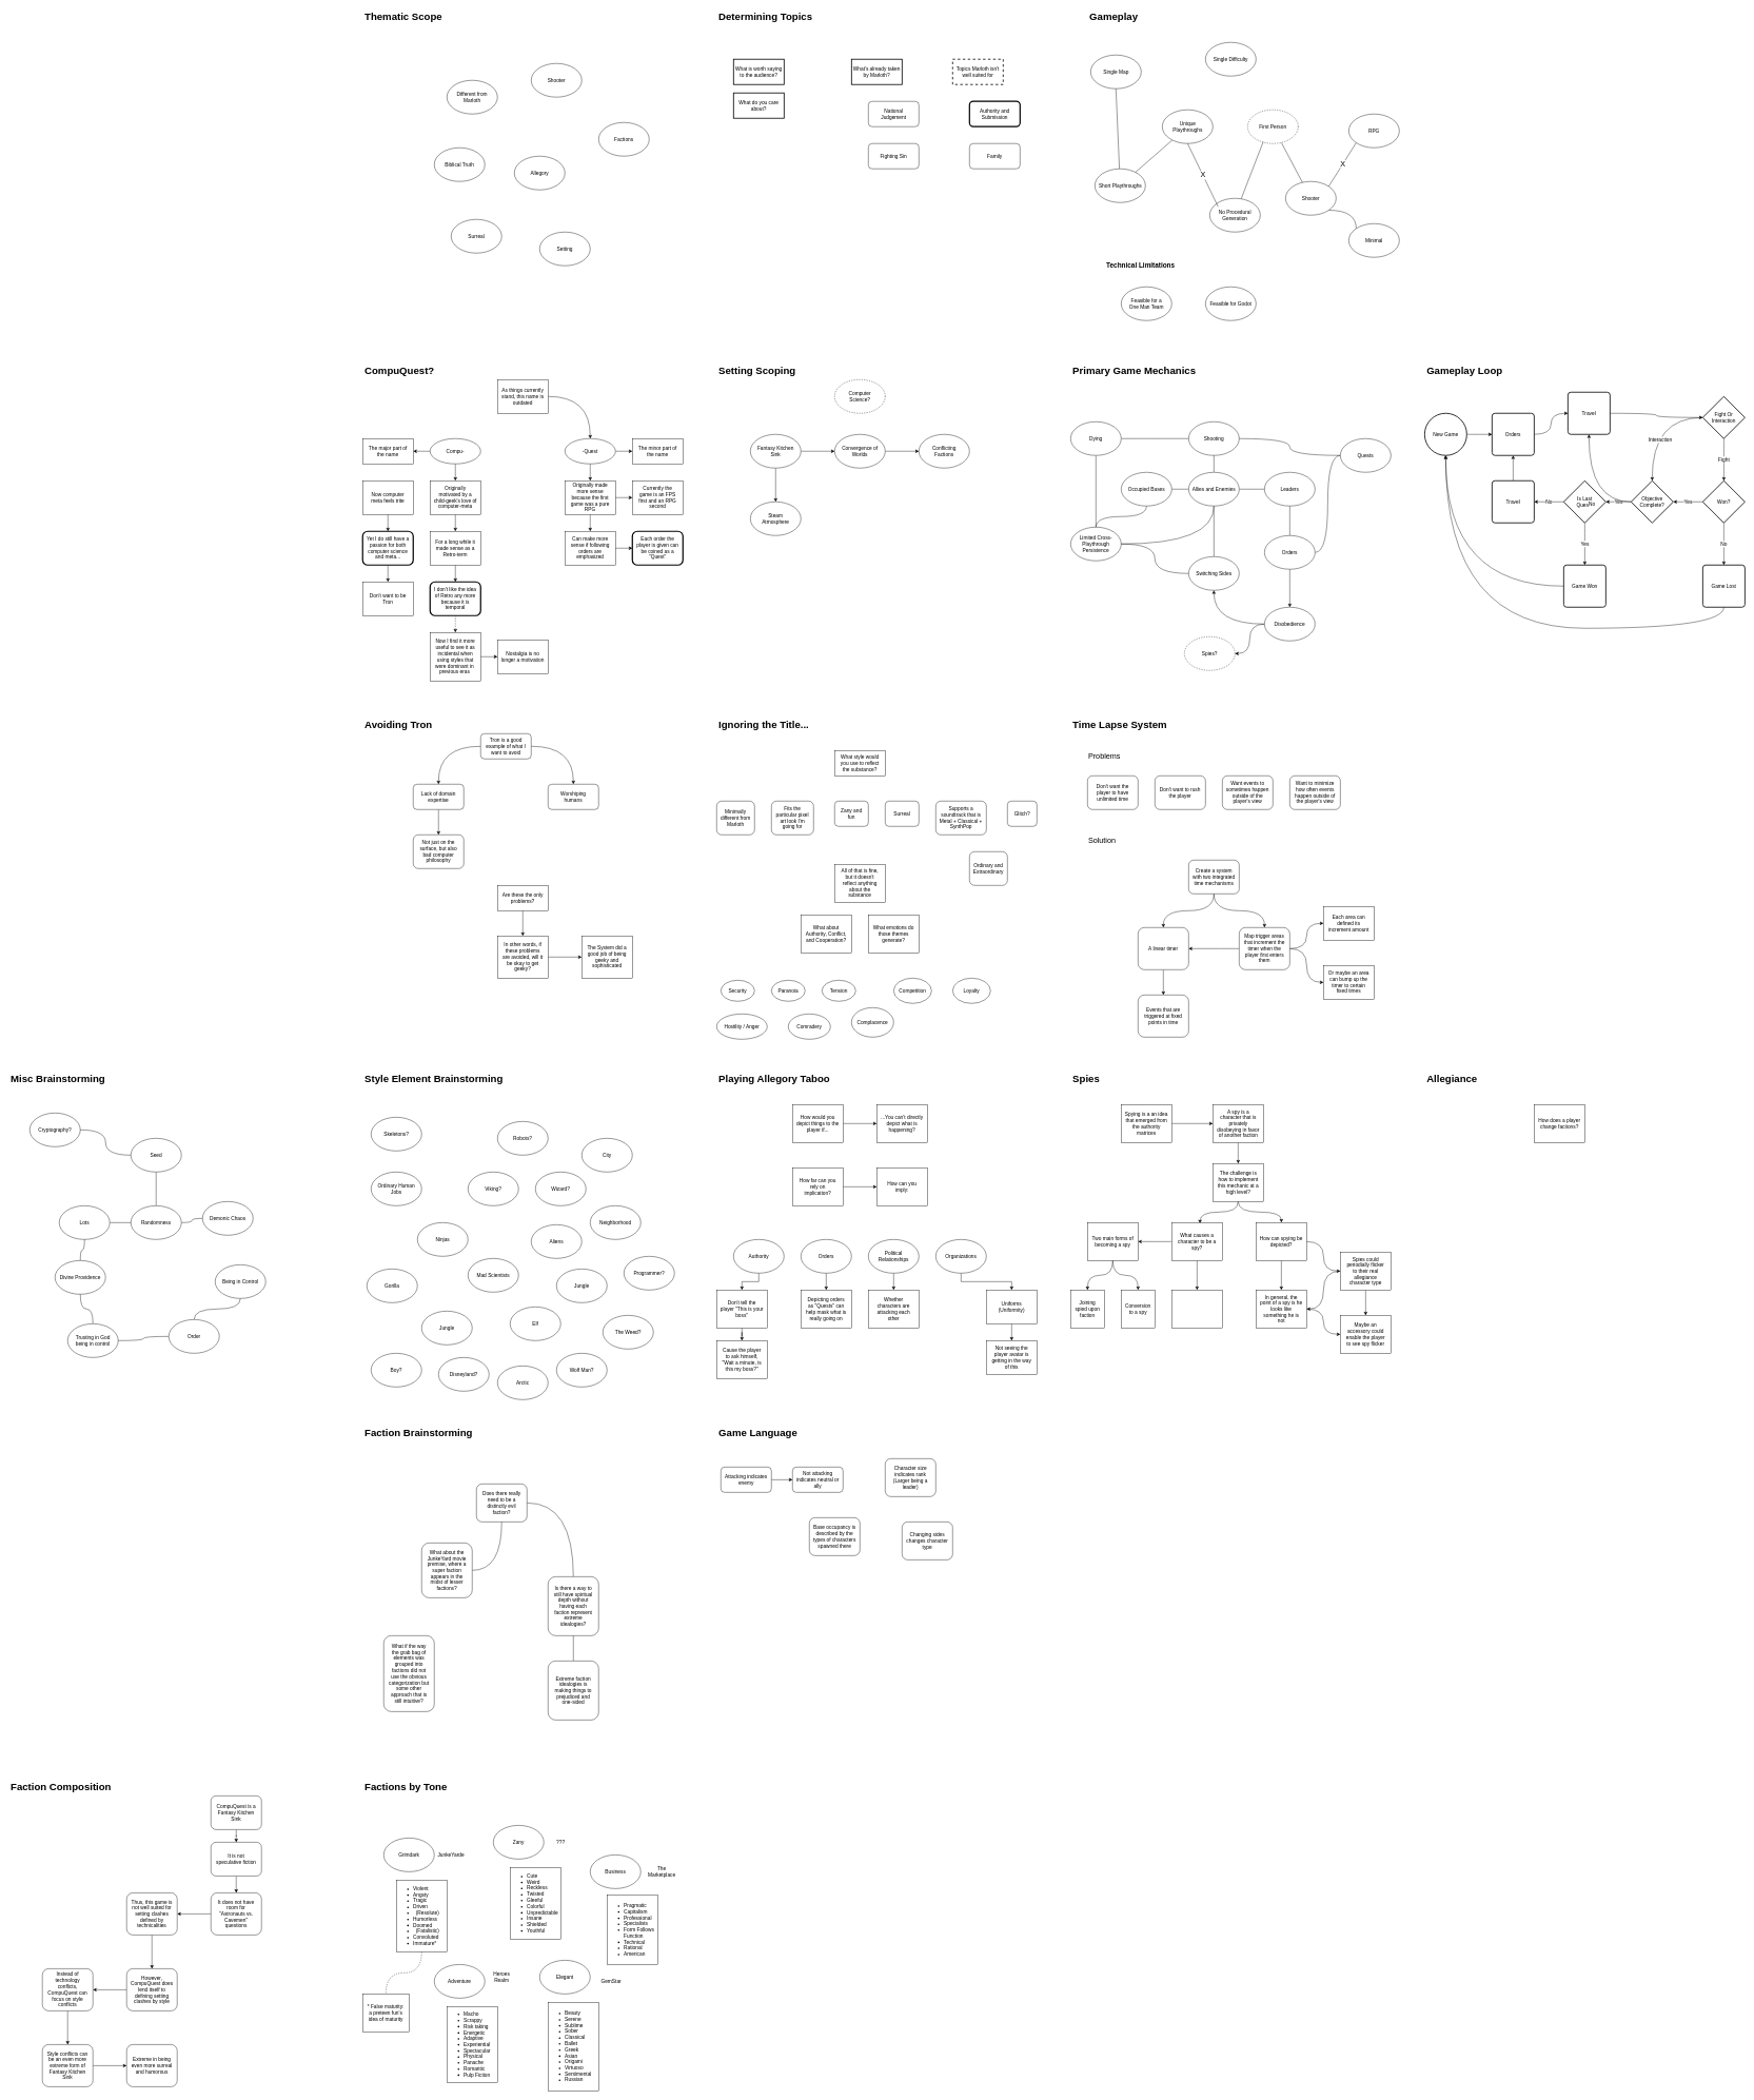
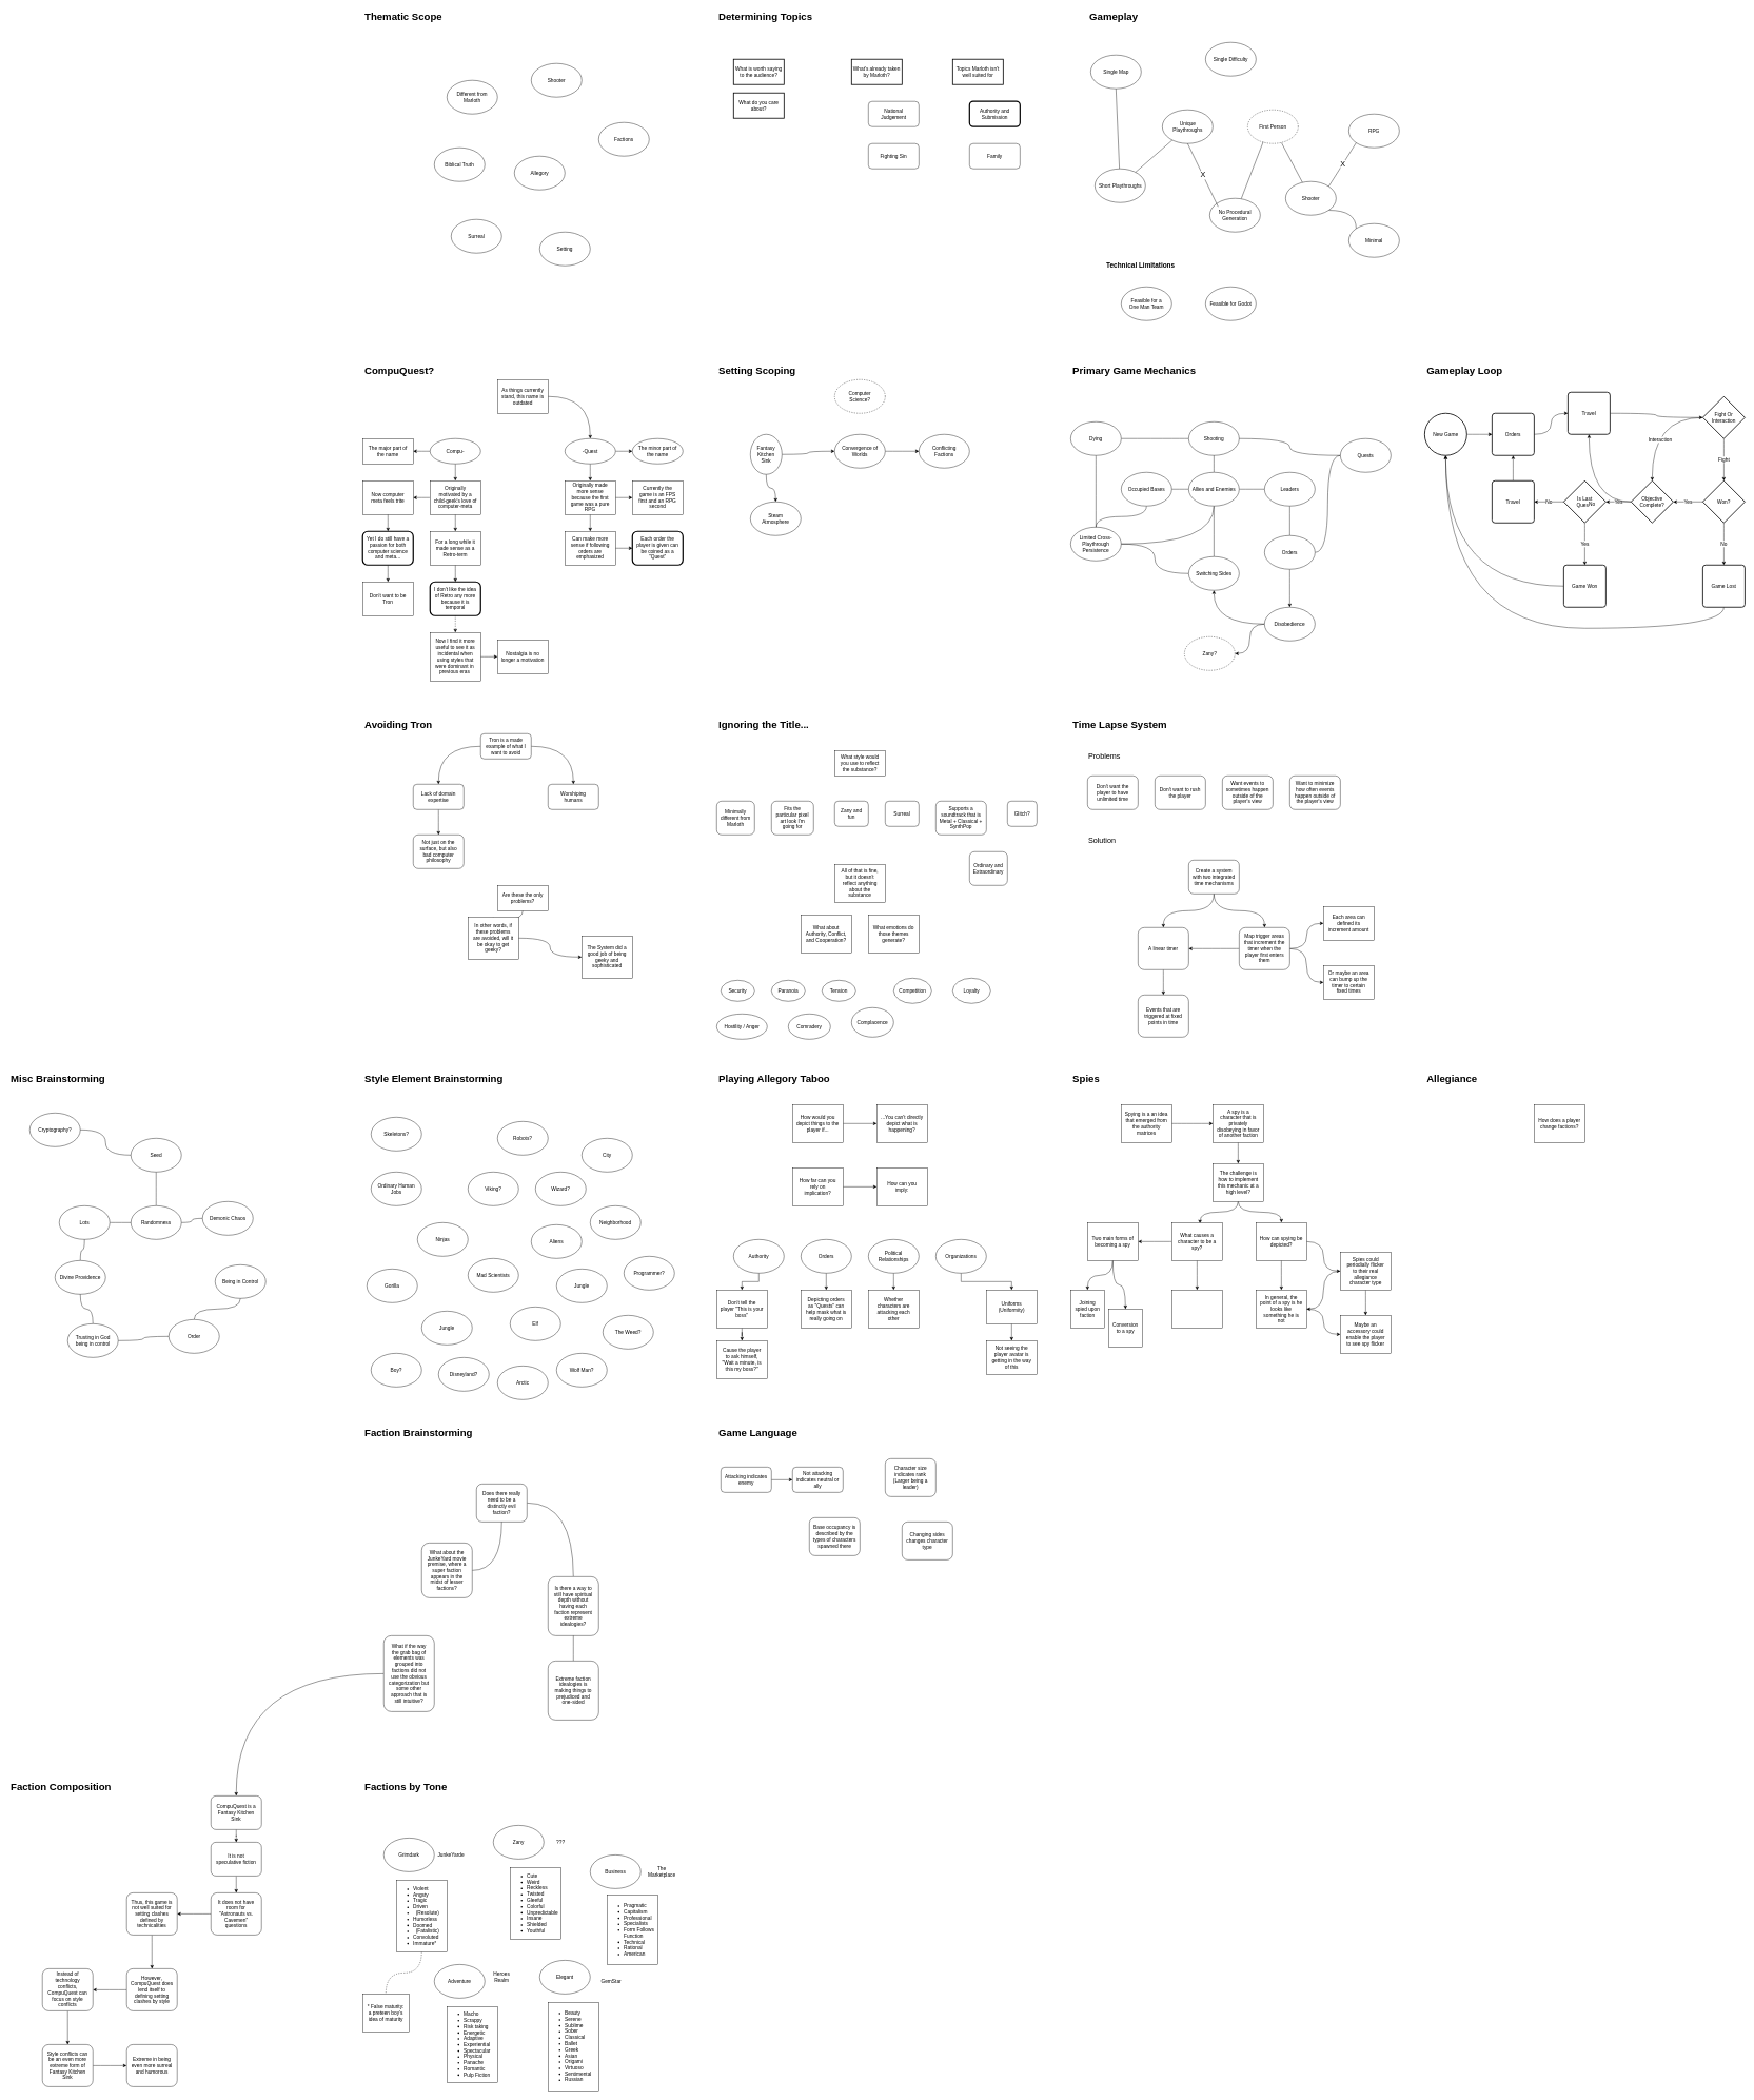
- <mxCell id="14" value="Topics Marloth isn't well suited for" style="rounded=0;whiteSpace=wrap;html=1;strokeWidth=2;dashed=1;" parent="1" vertex="1"><mxGeometry x="2260" y="140" width="120" height="60" as="geometry" /></mxCell>
+ <mxCell id="14" value="Topics Marloth isn't well suited for" style="rounded=0;whiteSpace=wrap;html=1;strokeWidth=2;" parent="1" vertex="1"><mxGeometry x="2260" y="140" width="120" height="60" as="geometry" /></mxCell>
- <mxCell id="106" value="The minor part of the name" style="rounded=0;whiteSpace=wrap;html=1;spacing=10;" parent="1" vertex="1"><mxGeometry x="1500" y="1040" width="120" height="60" as="geometry" /></mxCell>
+ <mxCell id="106" value="The minor part of the name" style="ellipse;whiteSpace=wrap;html=1;spacing=10;" parent="1" vertex="1"><mxGeometry x="1500" y="1040" width="120" height="60" as="geometry" /></mxCell>
- <mxCell id="125" value="Fantasy Kitchen Sink" style="ellipse;whiteSpace=wrap;html=1;strokeWidth=1;spacing=10;" parent="1" vertex="1"><mxGeometry x="1780" y="1030" width="120" height="80" as="geometry" /></mxCell>
+ <mxCell id="125" value="Fantasy Kitchen Sink" style="ellipse;whiteSpace=wrap;html=1;strokeWidth=1;spacing=10;" parent="1" vertex="1"><mxGeometry x="1780" y="1030" width="75" height="95" as="geometry" /></mxCell>
+ <mxCell id="99" value="" style="edgeStyle=orthogonalEdgeStyle;curved=1;rounded=0;orthogonalLoop=1;jettySize=auto;html=1;" parent="1" source="101" target="103" edge="1"><mxGeometry relative="1" as="geometry" /></mxCell>
- <mxCell id="192" value="Spies?" style="ellipse;whiteSpace=wrap;html=1;rounded=1;shadow=0;glass=0;labelBorderColor=none;sketch=0;fontSize=12;strokeWidth=1;dashed=1;" parent="1" vertex="1"><mxGeometry x="2810" y="1510" width="120" height="80" as="geometry" /></mxCell>
+ <mxCell id="192" value="Zany?" style="ellipse;whiteSpace=wrap;html=1;rounded=1;shadow=0;glass=0;labelBorderColor=none;sketch=0;fontSize=12;strokeWidth=1;dashed=1;" parent="1" vertex="1"><mxGeometry x="2810" y="1510" width="120" height="80" as="geometry" /></mxCell>
- <mxCell id="135" value="Tron is a good example of what I want to avoid" style="rounded=1;whiteSpace=wrap;html=1;fontFamily=Helvetica;fontSize=12;fontColor=rgb(0, 0, 0);strokeColor=rgb(0, 0, 0);strokeWidth=1;fillColor=rgb(255, 255, 255);spacing=10;" parent="1" vertex="1"><mxGeometry x="1140" y="1740" width="120" height="60" as="geometry" /></mxCell>
+ <mxCell id="135" value="Tron is a made example of what I want to avoid" style="rounded=1;whiteSpace=wrap;html=1;fontFamily=Helvetica;fontSize=12;fontColor=rgb(0, 0, 0);strokeColor=rgb(0, 0, 0);strokeWidth=1;fillColor=rgb(255, 255, 255);spacing=10;" parent="1" vertex="1"><mxGeometry x="1140" y="1740" width="120" height="60" as="geometry" /></mxCell>
- <mxCell id="143" value="In other words, if these problems are avoided, will it be okay to get geeky?" style="rounded=0;whiteSpace=wrap;html=1;fontFamily=Helvetica;fontSize=12;fontColor=rgb(0, 0, 0);strokeColor=rgb(0, 0, 0);strokeWidth=1;fillColor=rgb(255, 255, 255);spacing=10;" parent="1" vertex="1"><mxGeometry x="1180" y="2220" width="120" height="100" as="geometry" /></mxCell>
+ <mxCell id="143" value="In other words, if these problems are avoided, will it be okay to get geeky?" style="rounded=0;whiteSpace=wrap;html=1;fontFamily=Helvetica;fontSize=12;fontColor=rgb(0, 0, 0);strokeColor=rgb(0, 0, 0);strokeWidth=1;fillColor=rgb(255, 255, 255);spacing=10;" parent="1" vertex="1"><mxGeometry x="1110" y="2175" width="120" height="100" as="geometry" /></mxCell>
- <mxCell id="240" value="Conversion to a spy" style="rounded=0;whiteSpace=wrap;html=1;fontFamily=Helvetica;fontSize=12;fontColor=rgb(0, 0, 0);align=center;strokeColor=rgb(0, 0, 0);fillColor=rgb(255, 255, 255);spacing=10;" parent="1" vertex="1"><mxGeometry x="2660" y="3060" width="80" height="90" as="geometry" /></mxCell>
+ <mxCell id="240" value="Conversion to a spy" style="rounded=0;whiteSpace=wrap;html=1;fontFamily=Helvetica;fontSize=12;fontColor=rgb(0, 0, 0);align=center;strokeColor=rgb(0, 0, 0);fillColor=rgb(255, 255, 255);spacing=10;" parent="1" vertex="1"><mxGeometry x="2630" y="3105" width="80" height="90" as="geometry" /></mxCell>
+ <mxCell id="262" style="edgeStyle=orthogonalEdgeStyle;curved=1;rounded=0;orthogonalLoop=1;jettySize=auto;html=1;entryX=0.5;entryY=0;entryDx=0;entryDy=0;fontSize=12;endArrow=classic;endFill=1;" parent="1" source="263" target="300" edge="1"><mxGeometry relative="1" as="geometry" /></mxCell>
- <mxCell id="320" value="* False maturity: a preteen fun's idea of maturity" style="rounded=0;whiteSpace=wrap;html=1;fontSize=12;spacing=10;" parent="1" vertex="1"><mxGeometry x="860" y="4730" width="110" height="90" as="geometry" /></mxCell>
+ <mxCell id="320" value="* False maturity: a preteen boy's idea of maturity" style="rounded=0;whiteSpace=wrap;html=1;fontSize=12;spacing=10;" parent="1" vertex="1"><mxGeometry x="860" y="4730" width="110" height="90" as="geometry" /></mxCell>
